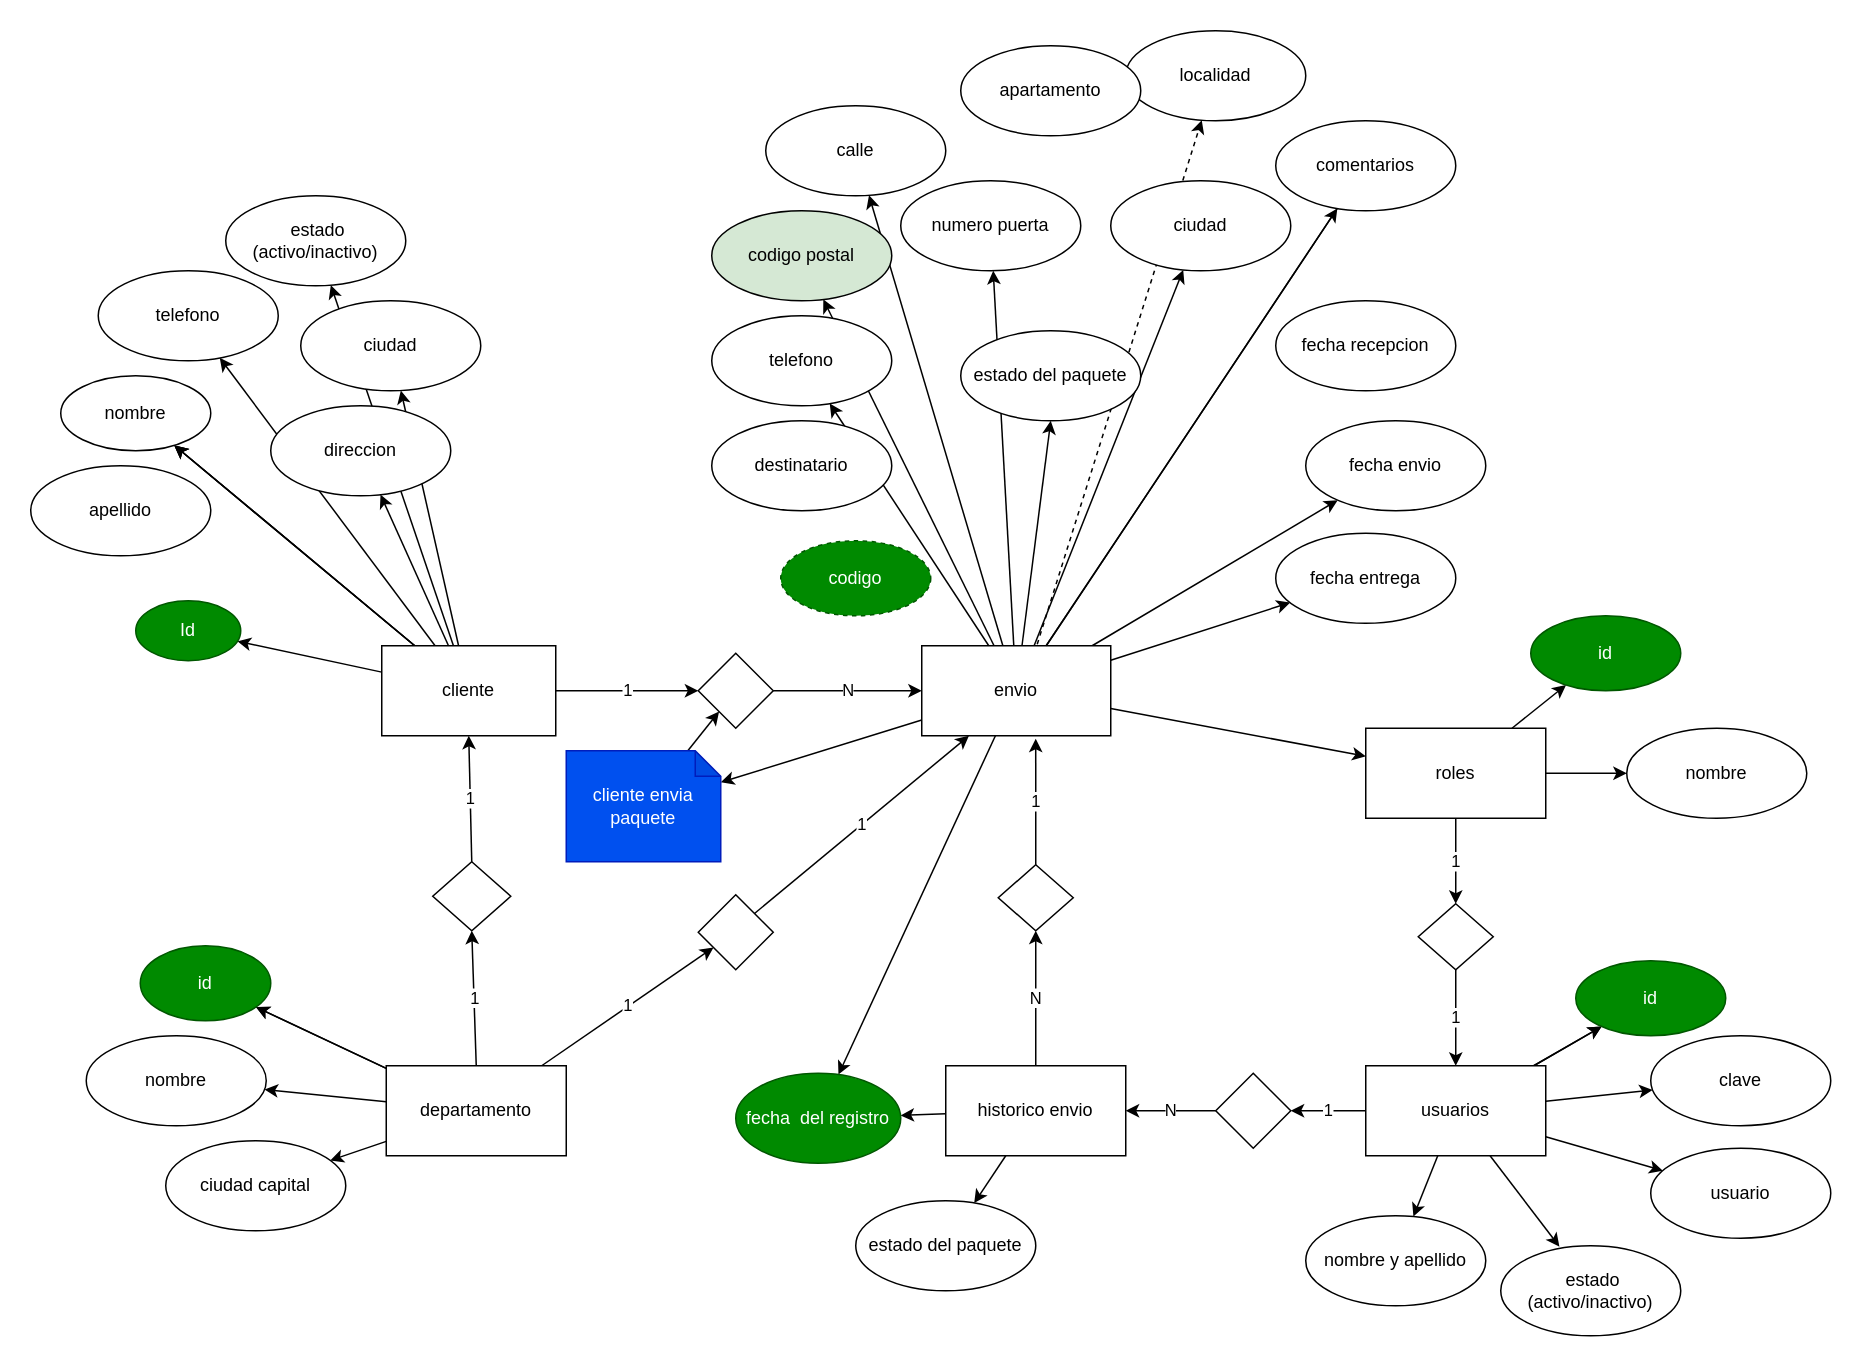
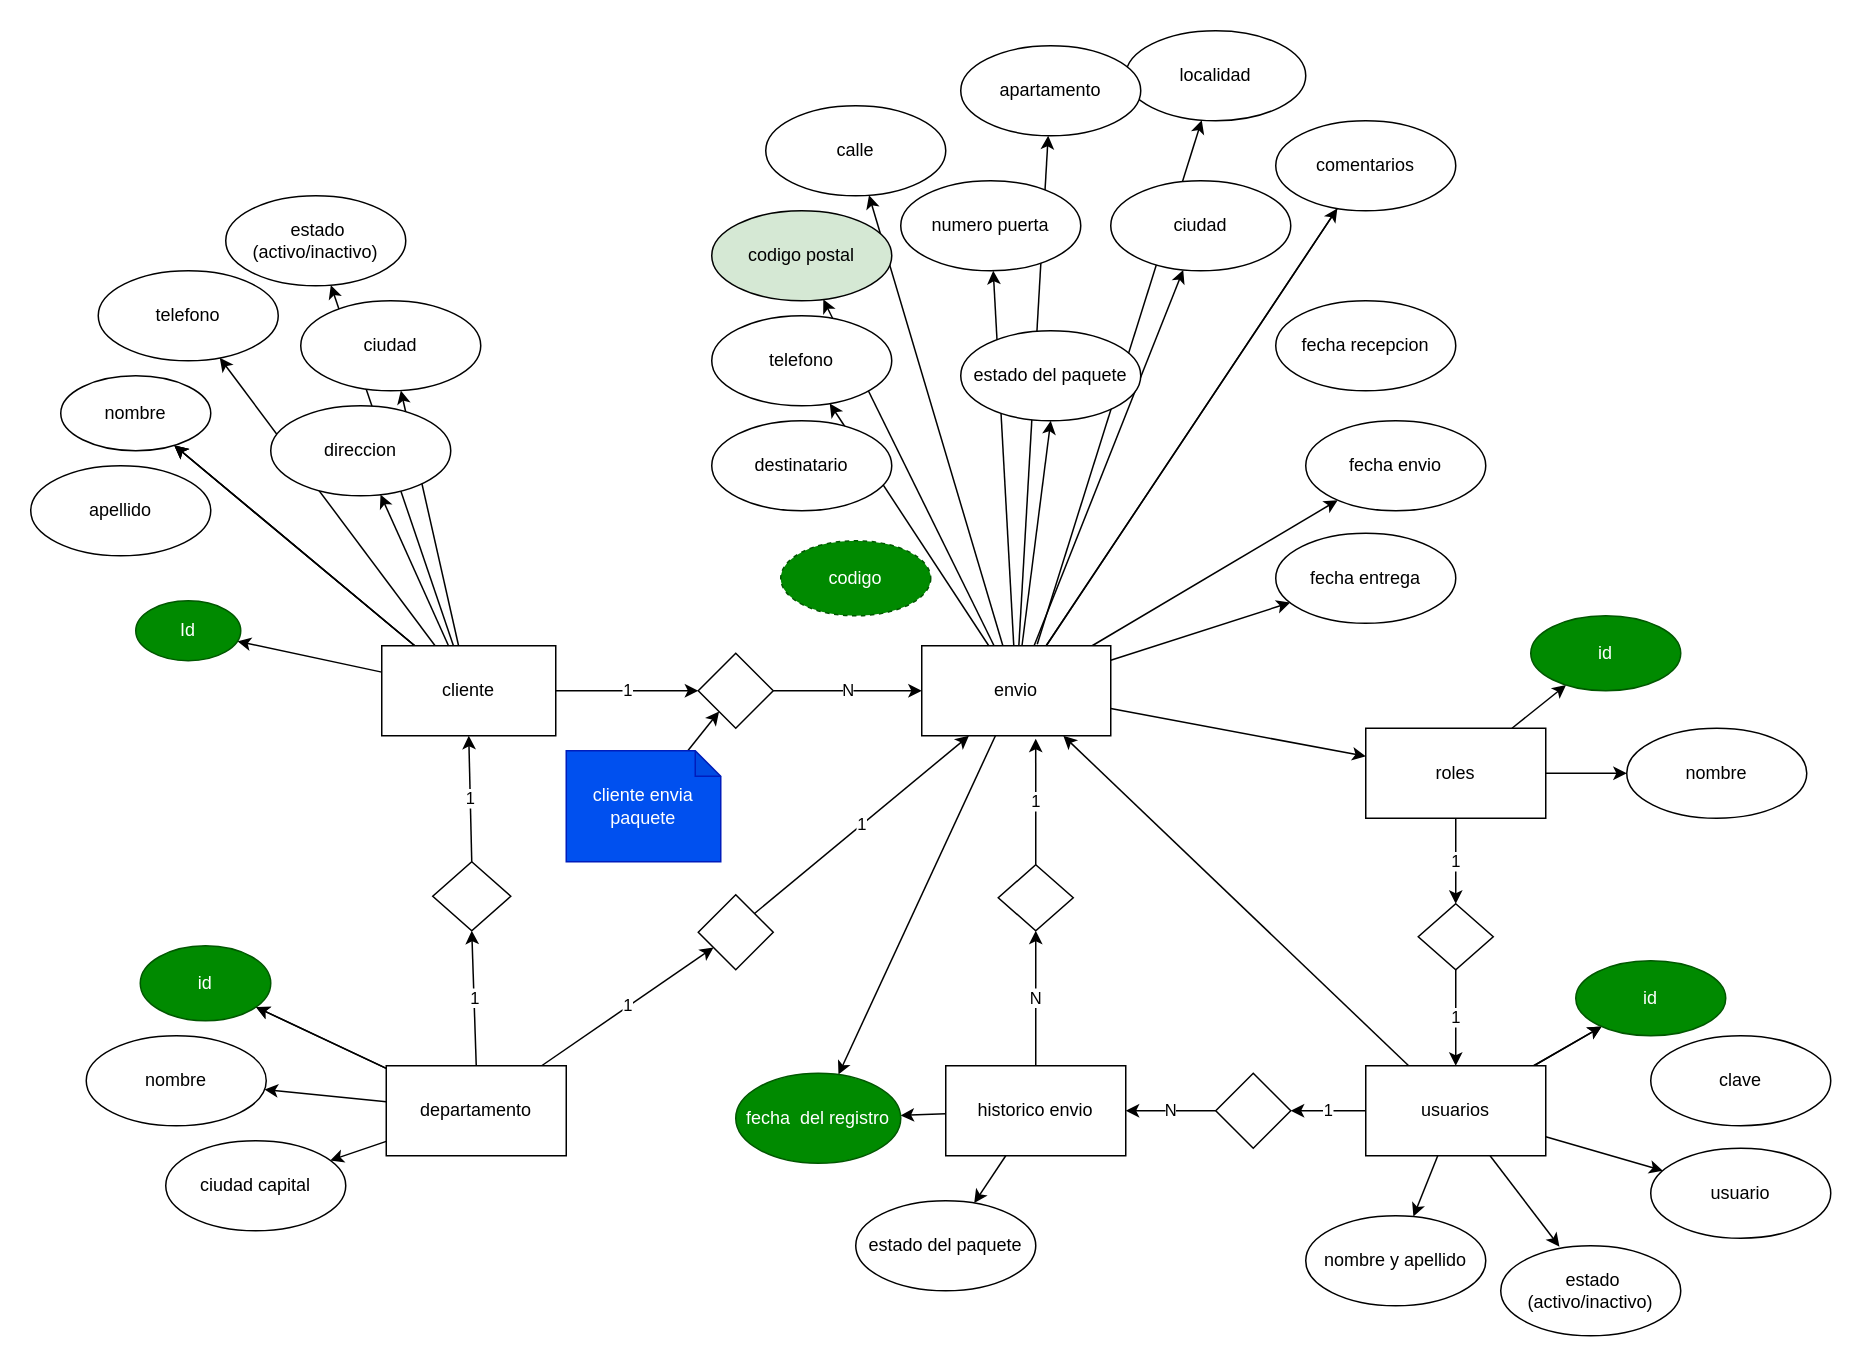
- <mxCell id="25" value="" style="edgeStyle=none;html=1;startArrow=none;exitX=0.611;exitY=-0.017;exitDx=0;exitDy=0;exitPerimeter=0;dashed=1;" edge="1" parent="1" source="34" target="41"><mxGeometry relative="1" as="geometry" /></mxCell>
+ <mxCell id="25" value="" style="edgeStyle=none;html=1;startArrow=none;exitX=0.611;exitY=-0.017;exitDx=0;exitDy=0;exitPerimeter=0;" edge="1" parent="1" source="34" target="41"><mxGeometry relative="1" as="geometry" /></mxCell>
- <mxCell id="26" value="" style="edgeStyle=none;html=1;" edge="1" parent="1" source="34" target="49"><mxGeometry relative="1" as="geometry" /></mxCell>
+ <mxCell id="26" value="" style="edgeStyle=none;html=1;" edge="1" parent="1" source="34" target="42"><mxGeometry relative="1" as="geometry" /></mxCell>
- <mxCell id="78" value="" style="edgeStyle=none;html=1;" edge="1" parent="1" source="80" target="94"><mxGeometry relative="1" as="geometry" /></mxCell>
+ <mxCell id="78" value="" style="edgeStyle=none;html=1;" edge="1" parent="1" source="80" target="34"><mxGeometry relative="1" as="geometry" /></mxCell>
